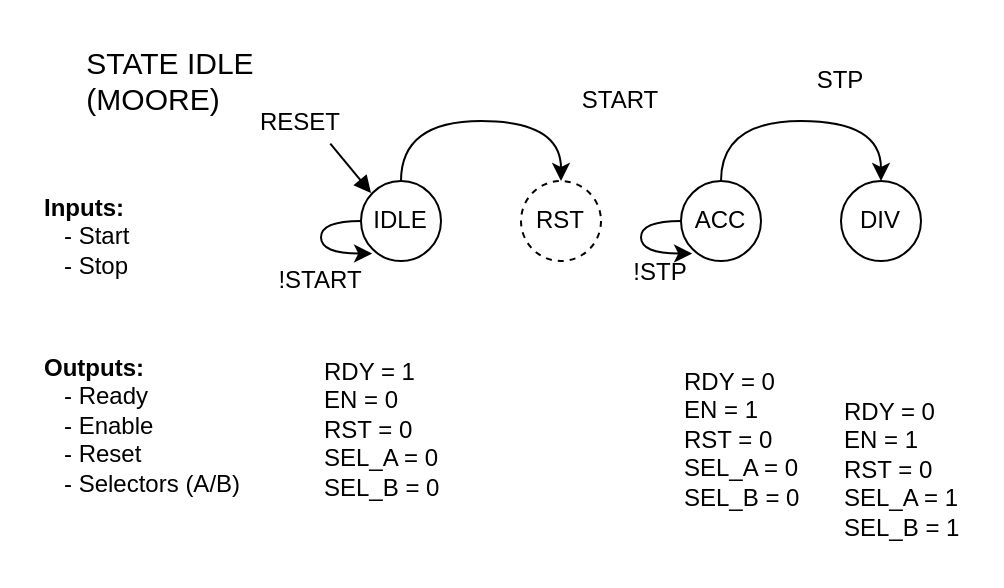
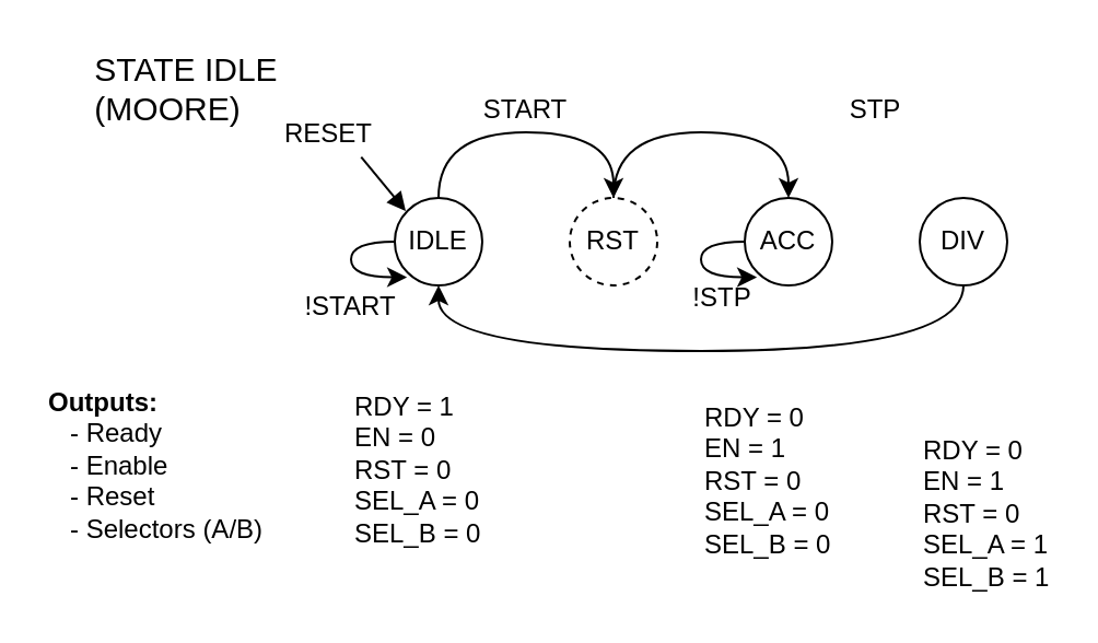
- <mxCell id="21" value="&lt;font style=&quot;font-size: 12px;&quot;&gt;STP&lt;/font&gt;" style="text;html=1;strokeColor=none;fillColor=none;align=center;verticalAlign=middle;whiteSpace=wrap;rounded=0;fontColor=#000000;fontSize=12;" vertex="1" parent="1"><mxGeometry x="400" y="30" width="40" height="20" as="geometry" /></mxCell>
+ <mxCell id="21" value="&lt;font style=&quot;font-size: 12px;&quot;&gt;STP&lt;/font&gt;" style="text;html=1;strokeColor=none;fillColor=none;align=center;verticalAlign=middle;whiteSpace=wrap;rounded=0;fontColor=#000000;fontSize=12;" vertex="1" parent="1"><mxGeometry x="380" y="40" width="40" height="20" as="geometry" /></mxCell>
- <mxCell id="11" value="&lt;font style=&quot;font-size: 12px;&quot;&gt;START&lt;/font&gt;" style="text;html=1;strokeColor=none;fillColor=none;align=center;verticalAlign=middle;whiteSpace=wrap;rounded=0;fontColor=#000000;fontSize=12;" vertex="1" parent="1"><mxGeometry x="290" y="40" width="40" height="20" as="geometry" /></mxCell>
+ <mxCell id="11" value="&lt;font style=&quot;font-size: 12px;&quot;&gt;START&lt;/font&gt;" style="text;html=1;strokeColor=none;fillColor=none;align=center;verticalAlign=middle;whiteSpace=wrap;rounded=0;fontColor=#000000;fontSize=12;" vertex="1" parent="1"><mxGeometry x="220" y="40" width="40" height="20" as="geometry" /></mxCell>
+ <mxCell id="5" style="edgeStyle=orthogonalEdgeStyle;orthogonalLoop=1;jettySize=auto;html=1;exitX=0.5;exitY=0;exitDx=0;exitDy=0;entryX=0.5;entryY=0;entryDx=0;entryDy=0;curved=1;fontSize=12;" edge="1" parent="1" source="6" target="8"><mxGeometry relative="1" as="geometry"><Array as="points"><mxPoint x="280" y="60" /><mxPoint x="360" y="60" /></Array></mxGeometry></mxCell>
- <mxCell id="7" style="edgeStyle=orthogonalEdgeStyle;curved=1;orthogonalLoop=1;jettySize=auto;html=1;exitX=0.5;exitY=0;exitDx=0;exitDy=0;entryX=0.5;entryY=0;entryDx=0;entryDy=0;strokeColor=#000000;fontColor=#000000;fontSize=12;" edge="1" parent="1" source="8" target="10"><mxGeometry relative="1" as="geometry"><Array as="points"><mxPoint x="360" y="60" /><mxPoint x="440" y="60" /></Array></mxGeometry></mxCell>
- <mxCell id="13" value="&lt;span style=&quot;font-size: 12px;&quot;&gt;&lt;b style=&quot;font-size: 12px;&quot;&gt;Inputs:&amp;nbsp;&amp;nbsp;&lt;/b&gt;&lt;br style=&quot;font-size: 12px;&quot;&gt;&amp;nbsp; &amp;nbsp;- Start&amp;nbsp;&lt;br style=&quot;font-size: 12px;&quot;&gt;&amp;nbsp; &amp;nbsp;- Stop&lt;br style=&quot;font-size: 12px;&quot;&gt;&lt;/span&gt;" style="text;html=1;strokeColor=none;fillColor=none;align=left;verticalAlign=top;whiteSpace=wrap;rounded=0;fontColor=#000000;fontSize=12;" vertex="1" parent="1"><mxGeometry x="20" y="90" width="100" height="80" as="geometry" /></mxCell>
+ <mxCell id="9" style="edgeStyle=orthogonalEdgeStyle;curved=1;orthogonalLoop=1;jettySize=auto;html=1;exitX=0.5;exitY=1;exitDx=0;exitDy=0;entryX=0.5;entryY=1;entryDx=0;entryDy=0;strokeColor=#000000;fontColor=#000000;fontSize=12;" edge="1" parent="1" source="10" target="3"><mxGeometry relative="1" as="geometry"><Array as="points"><mxPoint x="440" y="160" /><mxPoint x="200" y="160" /></Array></mxGeometry></mxCell>
- <mxCell id="15" value="&lt;span style=&quot;font-size: 12px;&quot;&gt;RDY = 0&lt;br style=&quot;font-size: 12px;&quot;&gt;EN = 1&lt;br style=&quot;font-size: 12px;&quot;&gt;RST = 0&lt;br style=&quot;font-size: 12px;&quot;&gt;SEL_A = 0&lt;br style=&quot;font-size: 12px;&quot;&gt;SEL_B = 0&lt;br style=&quot;font-size: 12px;&quot;&gt;&lt;/span&gt;" style="text;html=1;strokeColor=none;fillColor=none;align=left;verticalAlign=top;whiteSpace=wrap;rounded=0;fontColor=#000000;fontSize=12;" vertex="1" parent="1"><mxGeometry x="340" y="177" width="60" height="80" as="geometry" /></mxCell>
+ <mxCell id="15" value="&lt;span style=&quot;font-size: 12px;&quot;&gt;RDY = 0&lt;br style=&quot;font-size: 12px;&quot;&gt;EN = 1&lt;br style=&quot;font-size: 12px;&quot;&gt;RST = 0&lt;br style=&quot;font-size: 12px;&quot;&gt;SEL_A = 0&lt;br style=&quot;font-size: 12px;&quot;&gt;SEL_B = 0&lt;br style=&quot;font-size: 12px;&quot;&gt;&lt;/span&gt;" style="text;html=1;strokeColor=none;fillColor=none;align=left;verticalAlign=top;whiteSpace=wrap;rounded=0;fontColor=#000000;fontSize=12;" vertex="1" parent="1"><mxGeometry x="320" y="177" width="60" height="80" as="geometry" /></mxCell>
